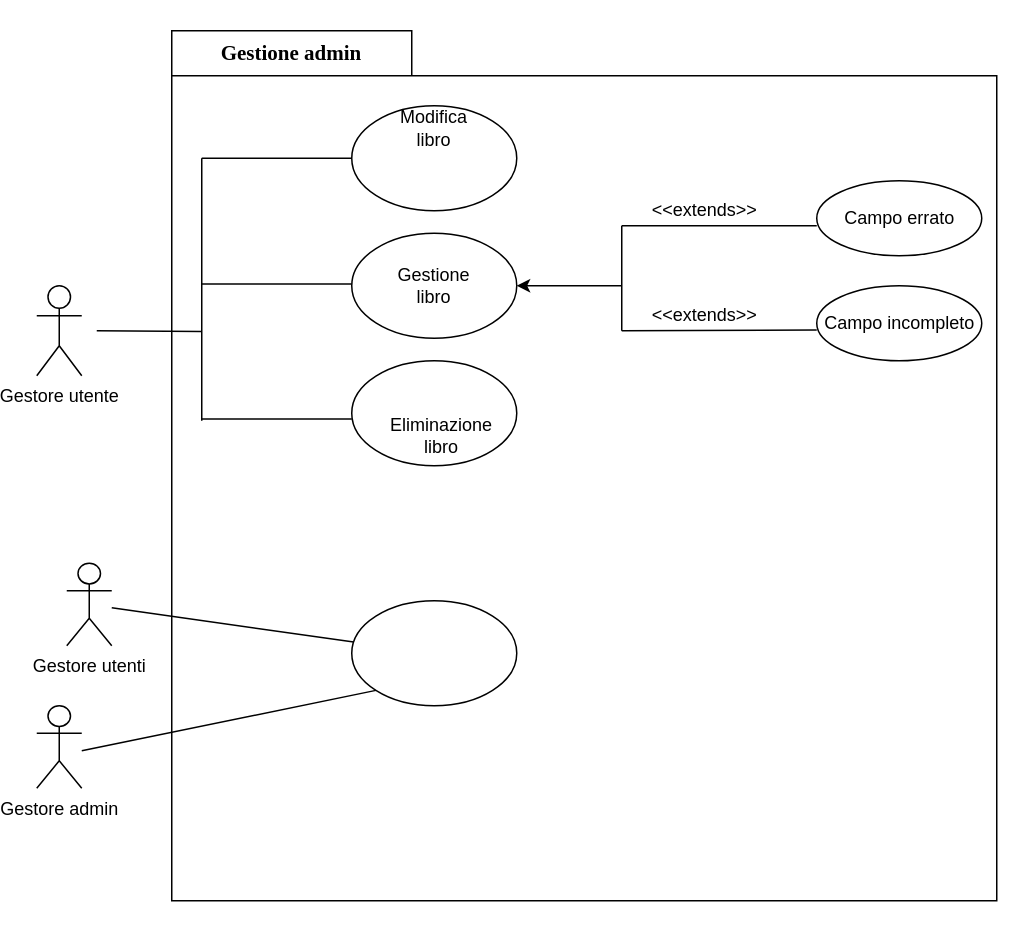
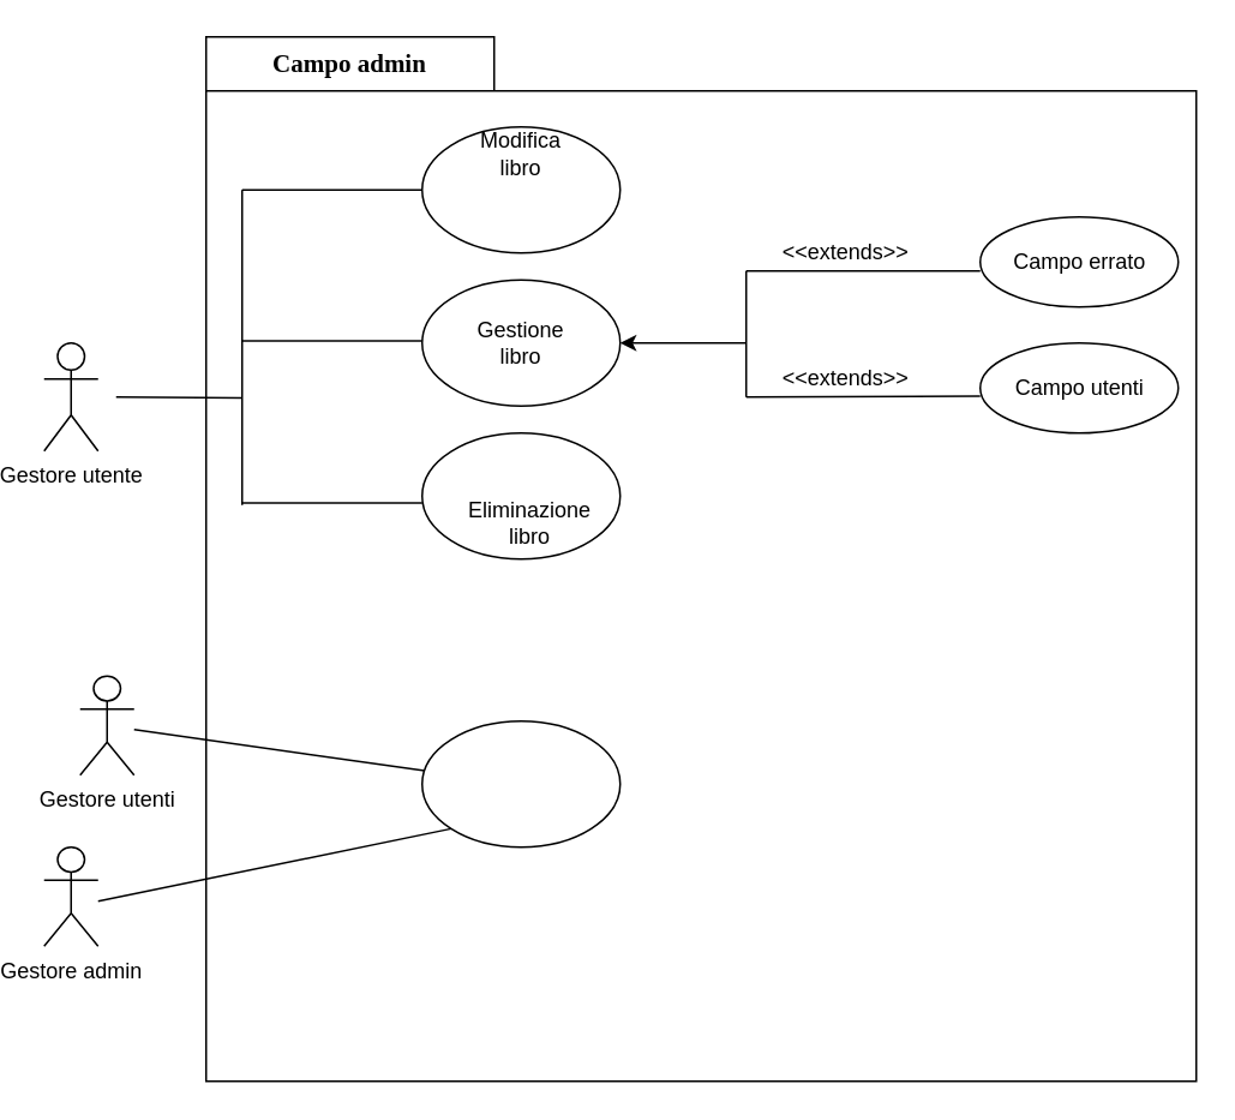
- <mxCell id="28" value="&lt;h3&gt;&lt;font face=&quot;Verdana&quot; style=&quot;font-size: 14px&quot;&gt;Gestione admin&lt;/font&gt;&lt;/h3&gt;" style="text;html=1;strokeColor=none;fillColor=none;align=center;verticalAlign=middle;whiteSpace=wrap;rounded=0;" vertex="1" parent="1"><mxGeometry x="90" y="20" width="200" height="30" as="geometry" /></mxCell>
+ <mxCell id="28" value="&lt;h3&gt;&lt;font face=&quot;Verdana&quot; style=&quot;font-size: 14px&quot;&gt;Campo admin&lt;/font&gt;&lt;/h3&gt;" style="text;html=1;strokeColor=none;fillColor=none;align=center;verticalAlign=middle;whiteSpace=wrap;rounded=0;" vertex="1" parent="1"><mxGeometry x="90" y="20" width="200" height="30" as="geometry" /></mxCell>
- <mxCell id="22" value="Campo incompleto" style="text;html=1;align=center;verticalAlign=middle;resizable=0;points=[];autosize=1;" parent="1" vertex="1"><mxGeometry x="535" y="205" width="120" height="20" as="geometry" /></mxCell>
+ <mxCell id="22" value="Campo utenti" style="text;html=1;align=center;verticalAlign=middle;resizable=0;points=[];autosize=1;" parent="1" vertex="1"><mxGeometry x="535" y="205" width="120" height="20" as="geometry" /></mxCell>
